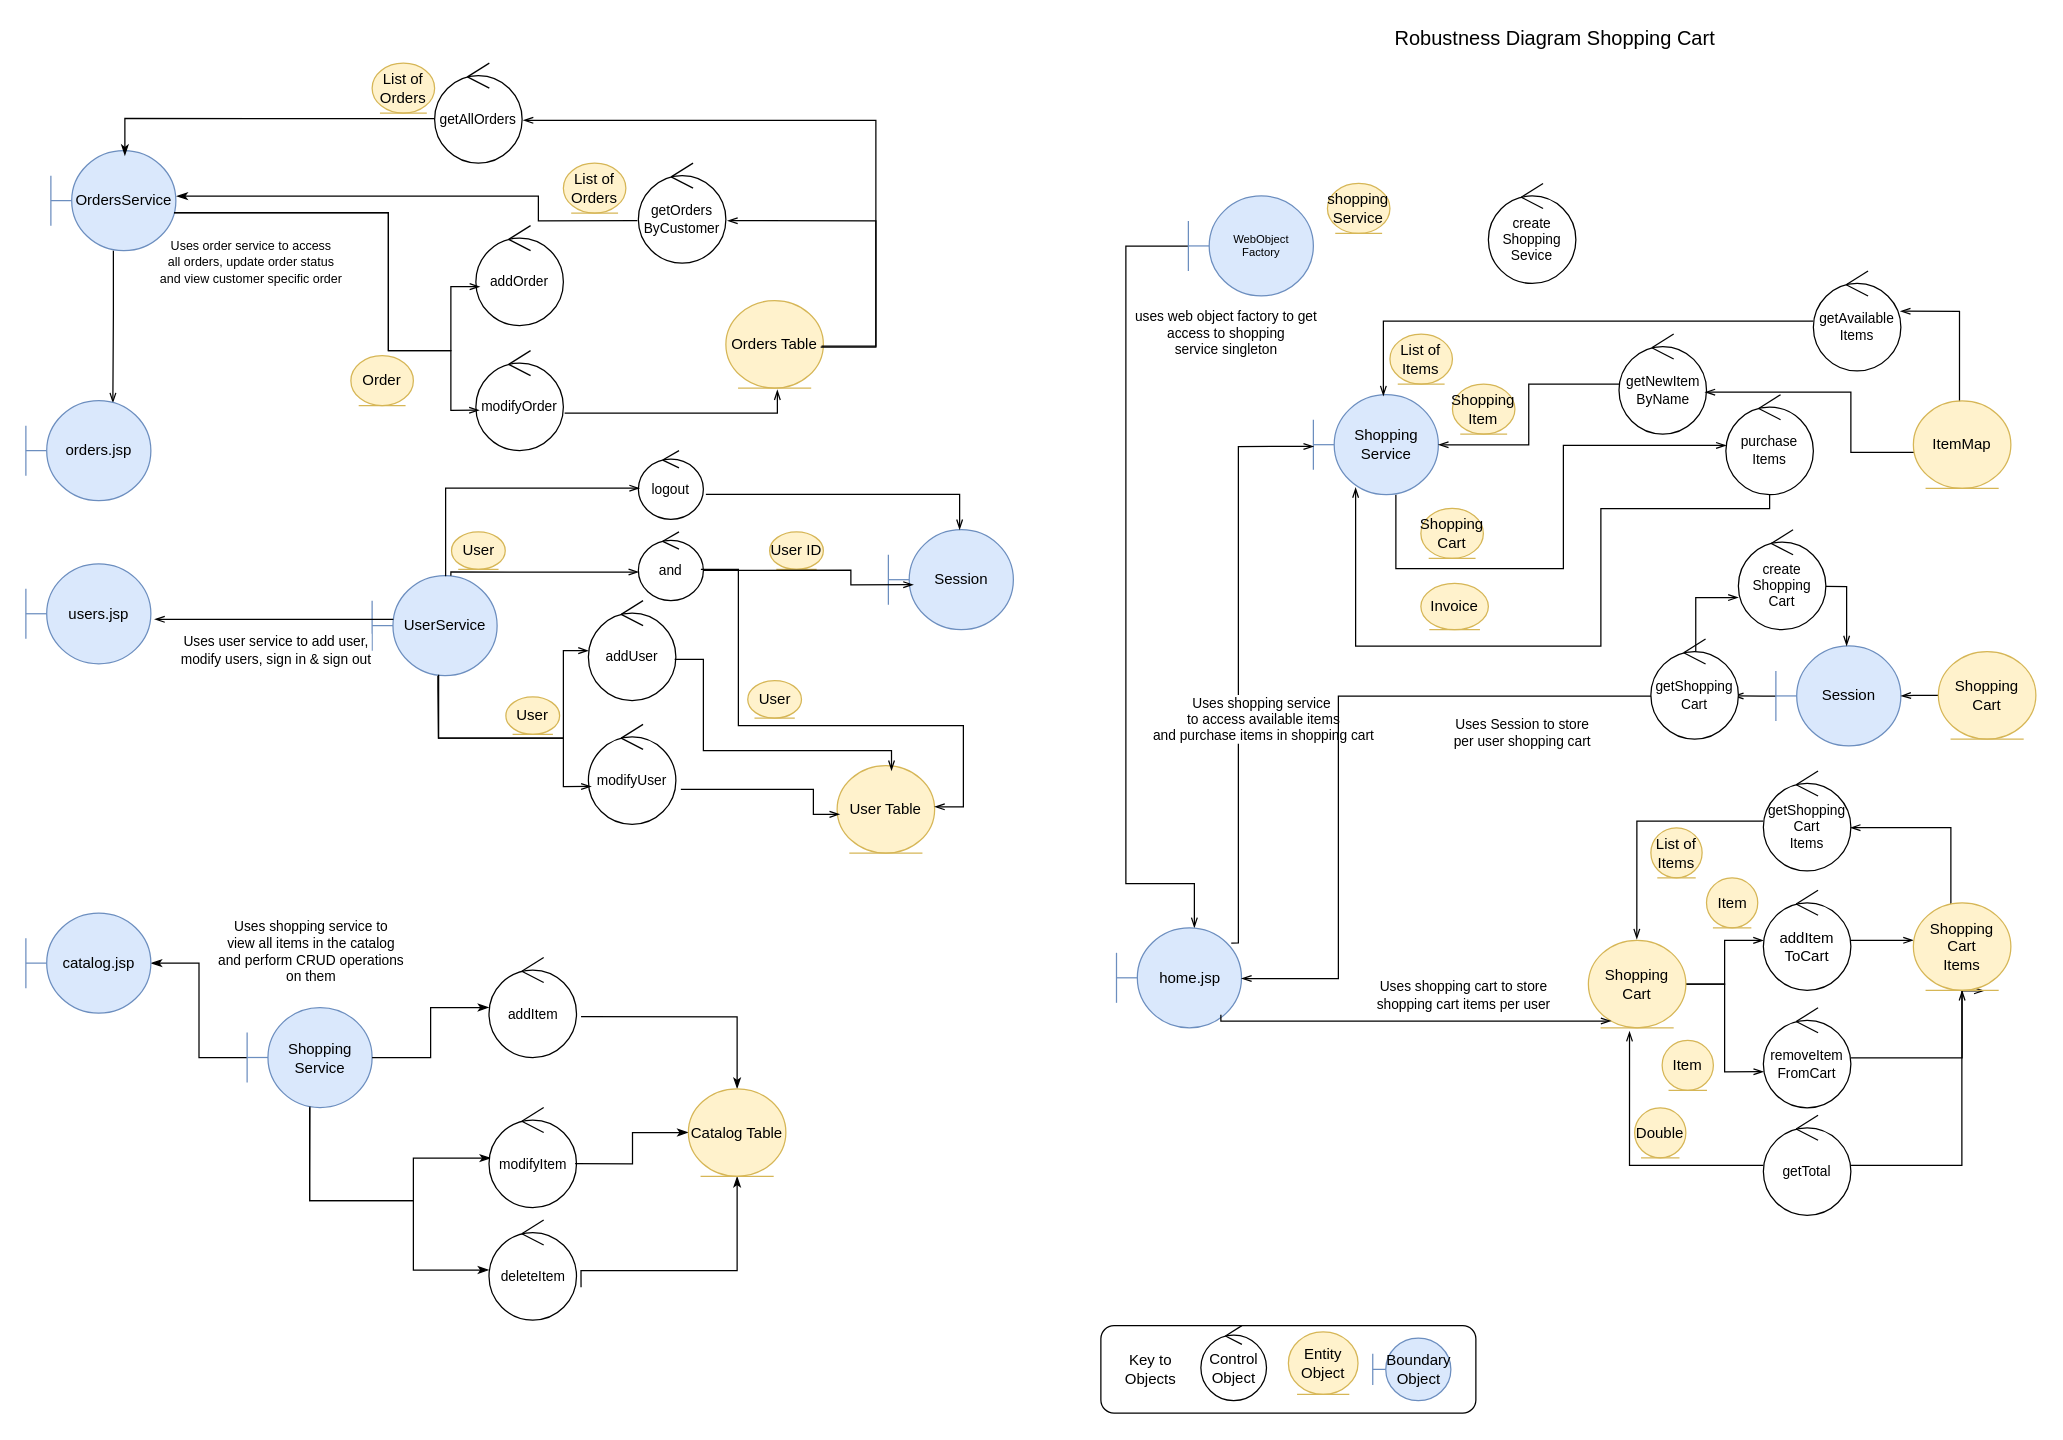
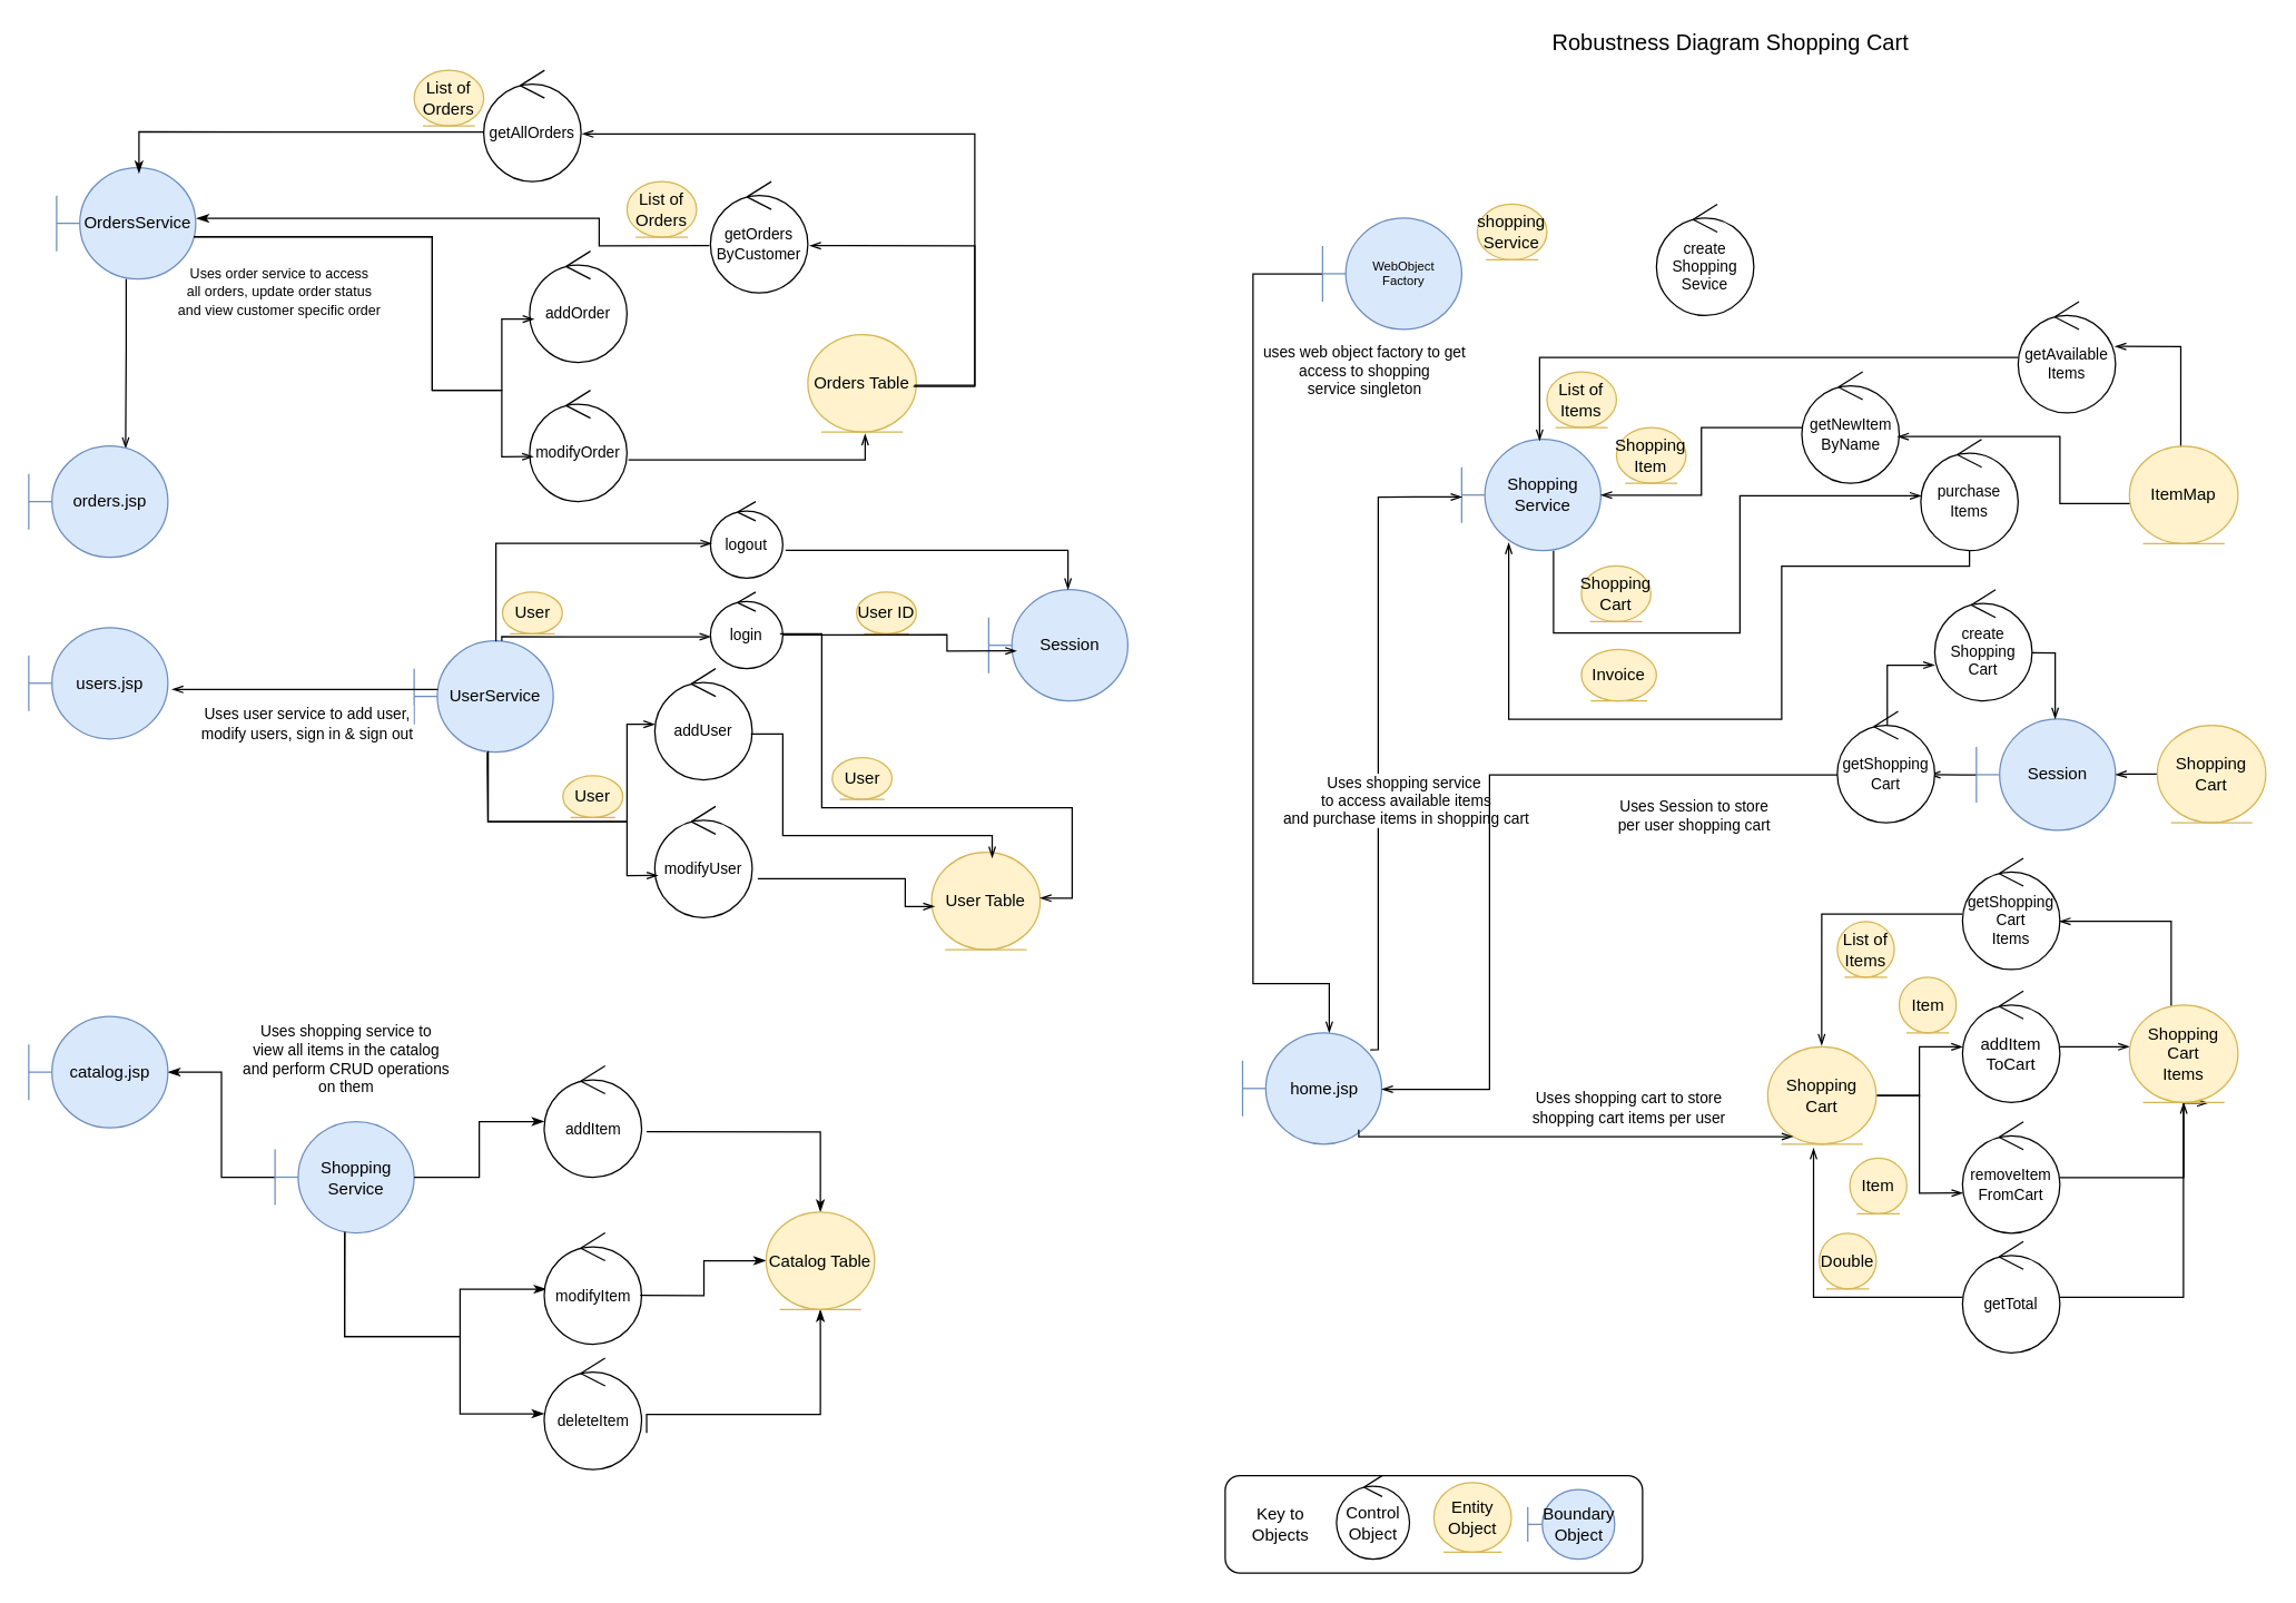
- <mxCell id="85" value="Order" style="ellipse;shape=umlEntity;whiteSpace=wrap;html=1;fillColor=#fff2cc;strokeColor=#d6b656;" vertex="1" parent="1"><mxGeometry x="280" y="284" width="50" height="40" as="geometry" /></mxCell>
- <mxCell id="79" value="and" style="ellipse;shape=umlControl;whiteSpace=wrap;html=1;fontSize=11;" vertex="1" parent="1"><mxGeometry x="510" y="425" width="52" height="55" as="geometry" /></mxCell>
+ <mxCell id="79" value="login" style="ellipse;shape=umlControl;whiteSpace=wrap;html=1;fontSize=11;" vertex="1" parent="1"><mxGeometry x="510" y="425" width="52" height="55" as="geometry" /></mxCell>
